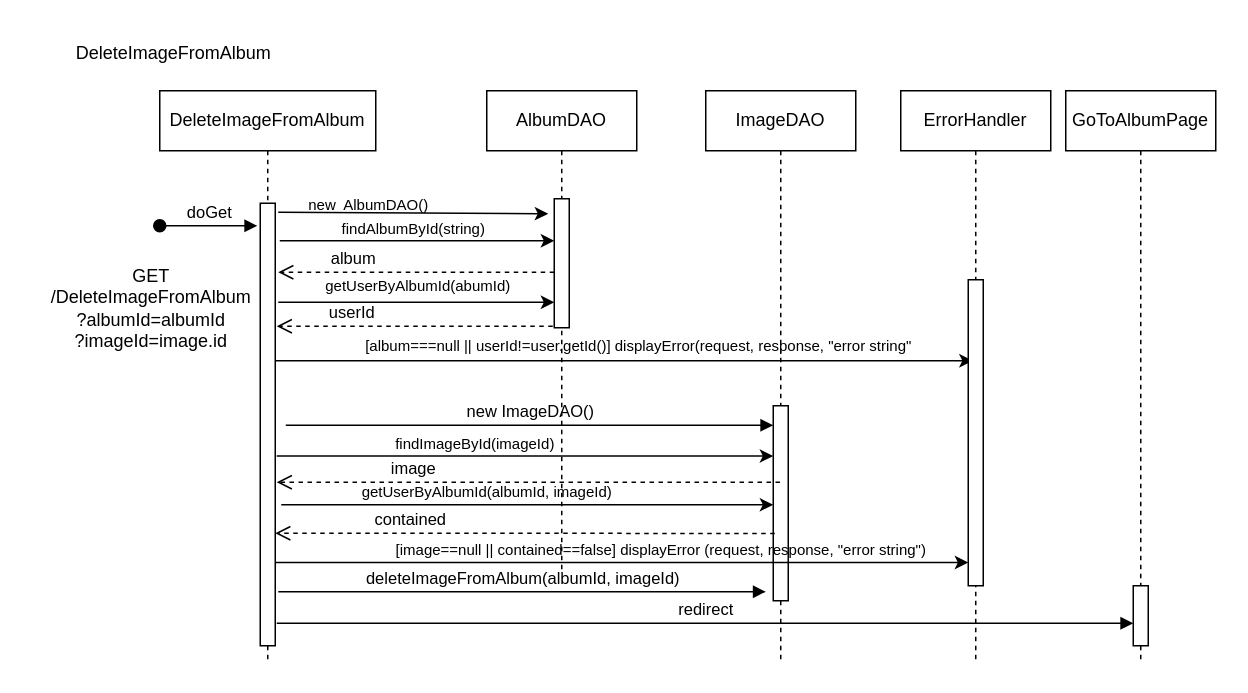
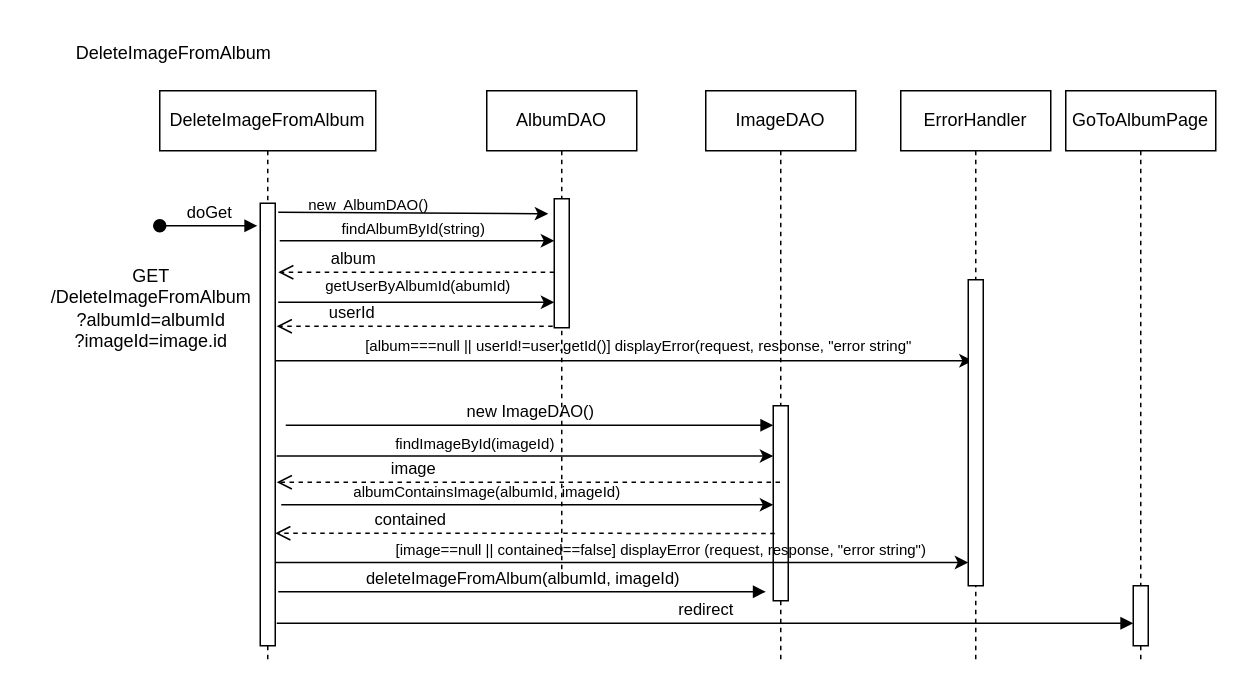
- <mxCell id="31" value="&lt;span style=&quot;font-size: 10px;&quot;&gt;getUserByAlbumId(albumId, imageId)&lt;/span&gt;" style="text;html=1;align=center;verticalAlign=middle;resizable=0;points=[];autosize=1;strokeColor=none;fillColor=none;" vertex="1" parent="1"><mxGeometry x="224" y="312" width="200" height="30" as="geometry" /></mxCell>
+ <mxCell id="31" value="&lt;span style=&quot;font-size: 10px;&quot;&gt;albumContainsImage(albumId, imageId)&lt;/span&gt;" style="text;html=1;align=center;verticalAlign=middle;resizable=0;points=[];autosize=1;strokeColor=none;fillColor=none;" vertex="1" parent="1"><mxGeometry x="224" y="312" width="200" height="30" as="geometry" /></mxCell>
